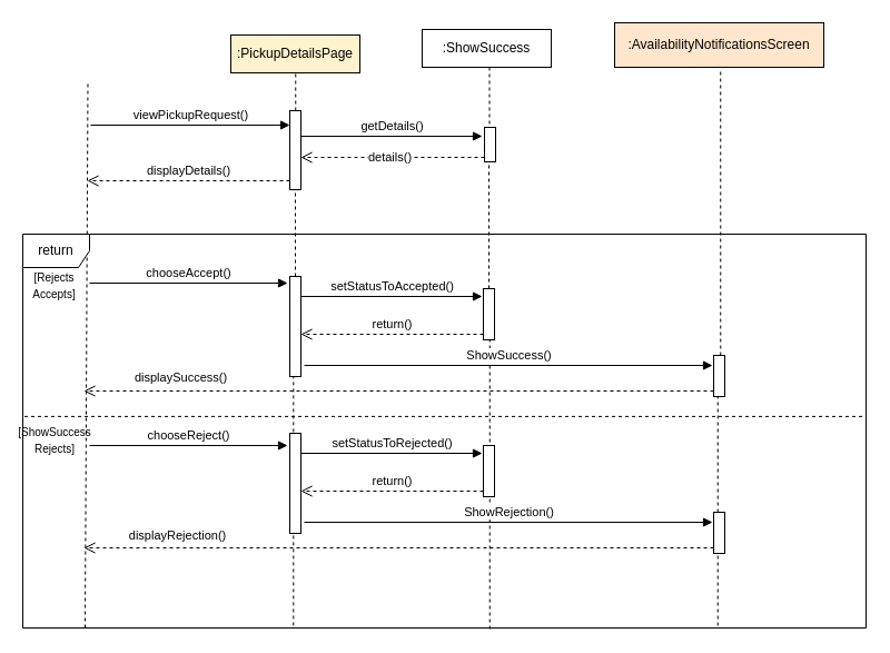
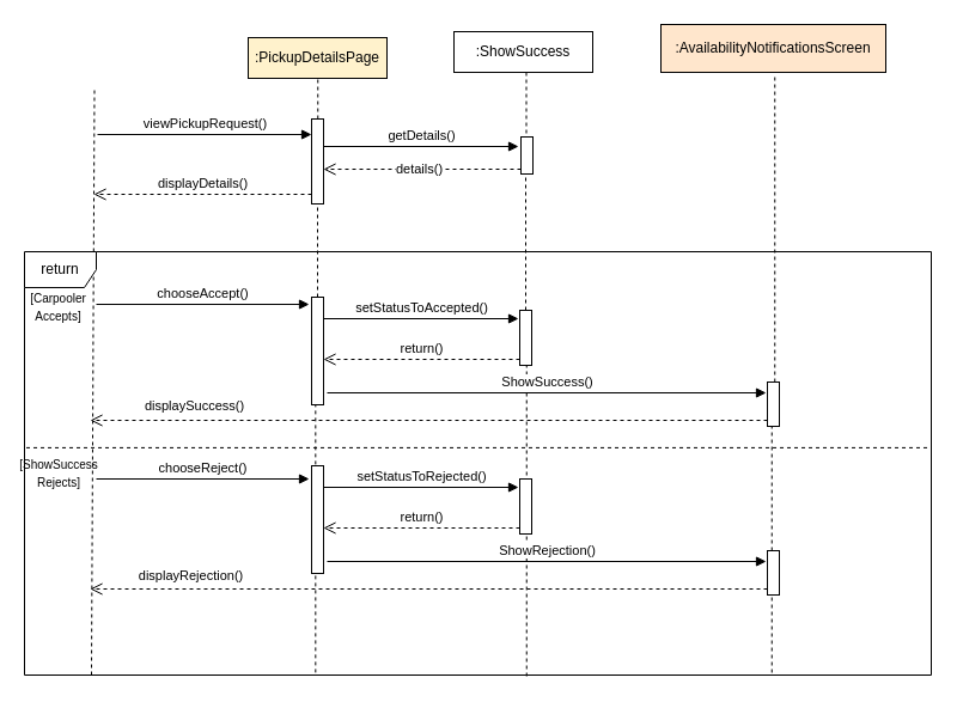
- <mxCell id="38" value="&lt;font style=&quot;font-size: 10px;&quot;&gt;[Rejects Accepts]&lt;/font&gt;" style="text;html=1;align=center;verticalAlign=middle;whiteSpace=wrap;rounded=0;" vertex="1" parent="1"><mxGeometry x="24.25" y="244" width="49" height="23" as="geometry" /></mxCell>
+ <mxCell id="38" value="&lt;font style=&quot;font-size: 10px;&quot;&gt;[Carpooler Accepts]&lt;/font&gt;" style="text;html=1;align=center;verticalAlign=middle;whiteSpace=wrap;rounded=0;" vertex="1" parent="1"><mxGeometry x="24.25" y="244" width="49" height="23" as="geometry" /></mxCell>
